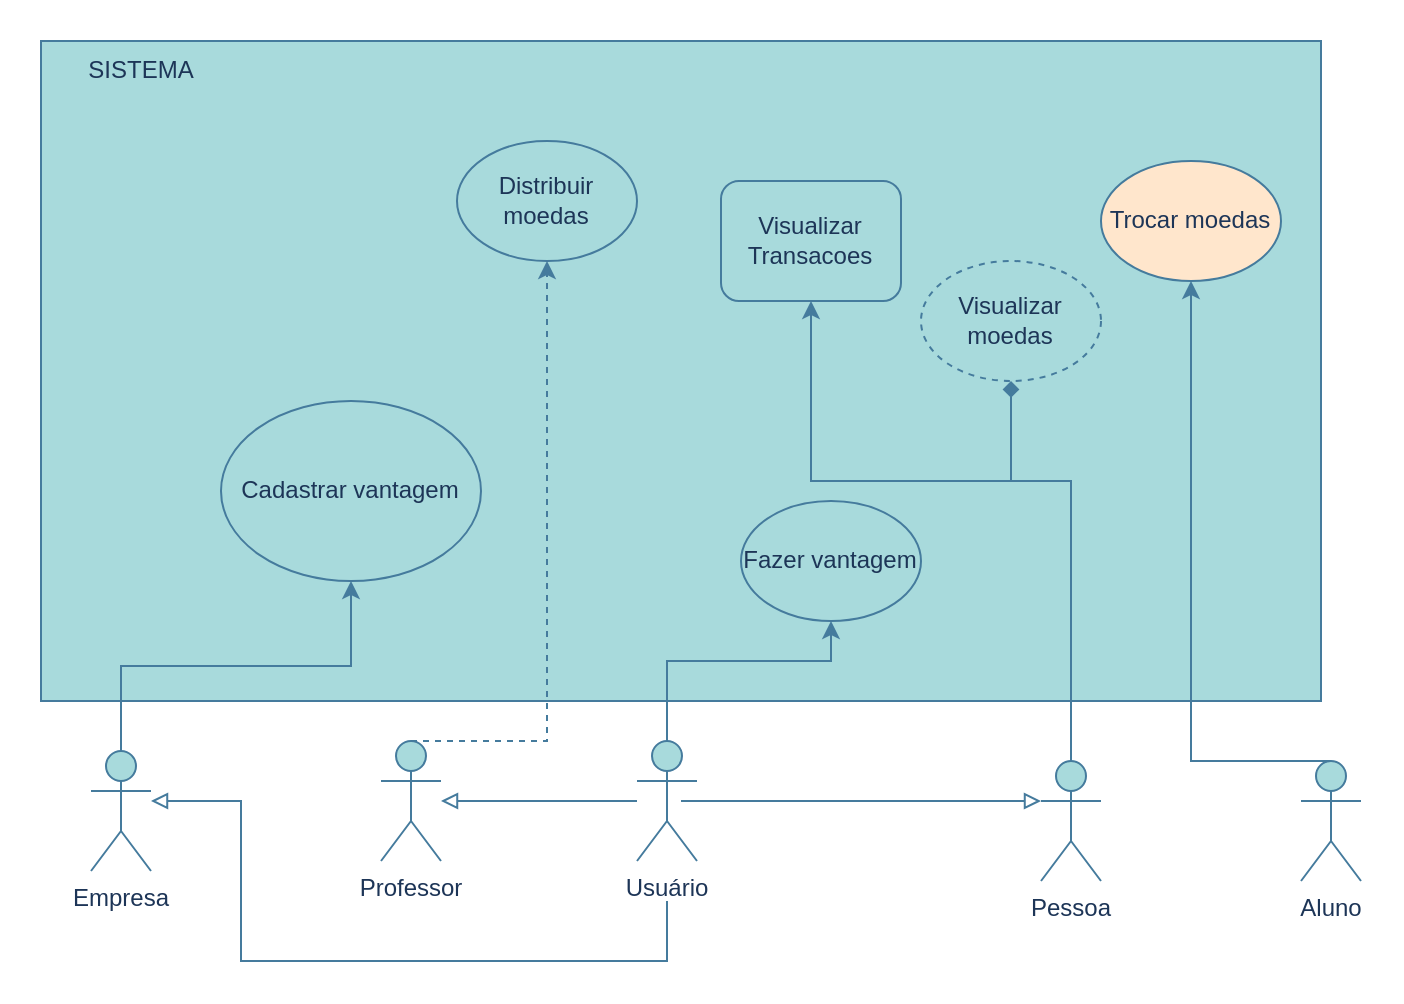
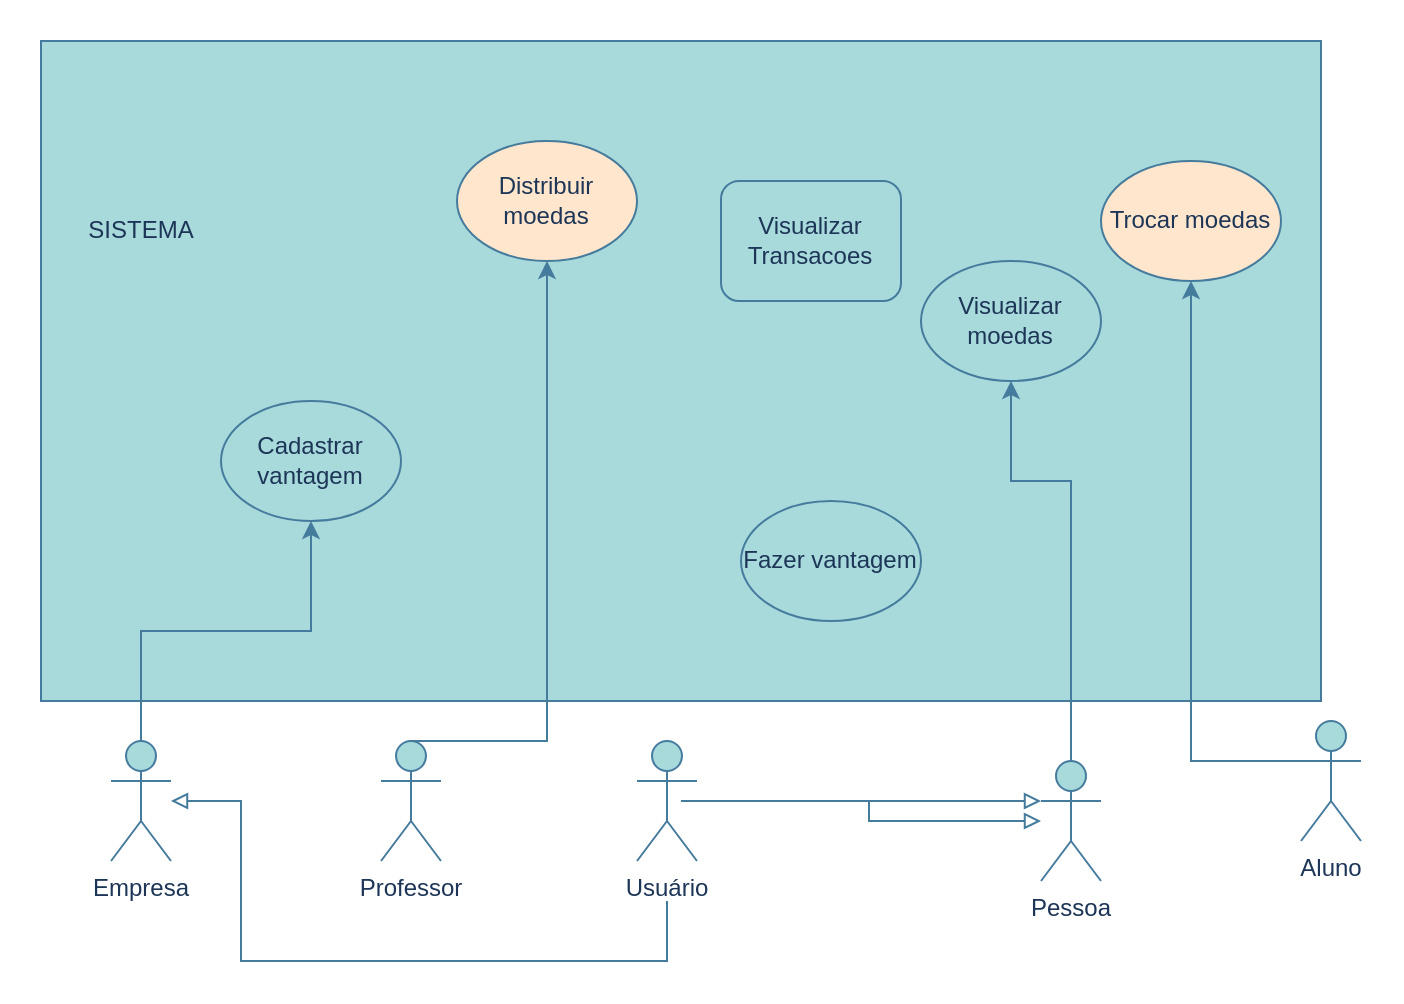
- <mxCell id="3" value="SISTEMA" style="text;html=1;align=center;verticalAlign=middle;resizable=0;points=[];autosize=1;strokeColor=none;fillColor=none;labelBackgroundColor=none;fontColor=#1D3557;" vertex="1" parent="1"><mxGeometry x="30" y="20" width="80" height="30" as="geometry" /></mxCell>
+ <mxCell id="3" value="SISTEMA" style="text;html=1;align=center;verticalAlign=middle;resizable=0;points=[];autosize=1;strokeColor=none;fillColor=none;labelBackgroundColor=none;fontColor=#1D3557;" vertex="1" parent="1"><mxGeometry x="30" y="100" width="80" height="30" as="geometry" /></mxCell>
- <mxCell id="13" value="Distribuir moedas" style="ellipse;whiteSpace=wrap;html=1;strokeColor=#457B9D;fontColor=#1D3557;fillColor=#A8DADC;" vertex="1" parent="1"><mxGeometry x="228" y="70" width="90" height="60" as="geometry" /></mxCell>
+ <mxCell id="13" value="Distribuir moedas" style="ellipse;whiteSpace=wrap;html=1;strokeColor=#457B9D;fontColor=#1D3557;fillColor=#ffe6cc;" vertex="1" parent="1"><mxGeometry x="228" y="70" width="90" height="60" as="geometry" /></mxCell>
- <mxCell id="11" value="Visualizar moedas" style="ellipse;whiteSpace=wrap;html=1;strokeColor=#457B9D;fontColor=#1D3557;fillColor=#A8DADC;dashed=1;" vertex="1" parent="1"><mxGeometry x="460" y="130" width="90" height="60" as="geometry" /></mxCell>
+ <mxCell id="11" value="Visualizar moedas" style="ellipse;whiteSpace=wrap;html=1;strokeColor=#457B9D;fontColor=#1D3557;fillColor=#A8DADC;" vertex="1" parent="1"><mxGeometry x="460" y="130" width="90" height="60" as="geometry" /></mxCell>
- <mxCell id="17" style="edgeStyle=orthogonalEdgeStyle;rounded=0;orthogonalLoop=1;jettySize=auto;html=1;exitX=0.5;exitY=0;exitDx=0;exitDy=0;exitPerimeter=0;strokeColor=#457B9D;fontColor=#1D3557;fillColor=#A8DADC;endArrow=diamond;" edge="1" parent="1" source="19" target="11"><mxGeometry relative="1" as="geometry"><Array as="points"><mxPoint x="535" y="240" /><mxPoint x="505" y="240" /></Array></mxGeometry></mxCell>
+ <mxCell id="17" style="edgeStyle=orthogonalEdgeStyle;rounded=0;orthogonalLoop=1;jettySize=auto;html=1;exitX=0.5;exitY=0;exitDx=0;exitDy=0;exitPerimeter=0;strokeColor=#457B9D;fontColor=#1D3557;fillColor=#A8DADC;" edge="1" parent="1" source="19" target="11"><mxGeometry relative="1" as="geometry"><Array as="points"><mxPoint x="535" y="240" /><mxPoint x="505" y="240" /></Array></mxGeometry></mxCell>
- <mxCell id="18" style="edgeStyle=orthogonalEdgeStyle;rounded=0;orthogonalLoop=1;jettySize=auto;html=1;strokeColor=#457B9D;fontColor=#1D3557;fillColor=#A8DADC;" edge="1" parent="1" source="19" target="14"><mxGeometry relative="1" as="geometry"><Array as="points"><mxPoint x="535" y="240" /><mxPoint x="405" y="240" /></Array></mxGeometry></mxCell>
- <mxCell id="16" value="Cadastrar vantagem" style="ellipse;whiteSpace=wrap;html=1;strokeColor=#457B9D;fontColor=#1D3557;fillColor=#A8DADC;" vertex="1" parent="1"><mxGeometry x="110" y="200" width="130" height="90" as="geometry" /></mxCell>
+ <mxCell id="16" value="Cadastrar vantagem" style="ellipse;whiteSpace=wrap;html=1;strokeColor=#457B9D;fontColor=#1D3557;fillColor=#A8DADC;" vertex="1" parent="1"><mxGeometry x="110" y="200" width="90" height="60" as="geometry" /></mxCell>
- <mxCell id="4" style="edgeStyle=orthogonalEdgeStyle;rounded=0;orthogonalLoop=1;jettySize=auto;html=1;exitX=0.5;exitY=0;exitDx=0;exitDy=0;exitPerimeter=0;strokeColor=#457B9D;fontColor=#1D3557;fillColor=#A8DADC;dashed=1;" edge="1" parent="1" source="5" target="13"><mxGeometry relative="1" as="geometry"><Array as="points"><mxPoint x="273" y="370" /></Array></mxGeometry></mxCell>
+ <mxCell id="4" style="edgeStyle=orthogonalEdgeStyle;rounded=0;orthogonalLoop=1;jettySize=auto;html=1;exitX=0.5;exitY=0;exitDx=0;exitDy=0;exitPerimeter=0;strokeColor=#457B9D;fontColor=#1D3557;fillColor=#A8DADC;" edge="1" parent="1" source="5" target="13"><mxGeometry relative="1" as="geometry"><Array as="points"><mxPoint x="273" y="370" /></Array></mxGeometry></mxCell>
- <mxCell id="6" style="edgeStyle=orthogonalEdgeStyle;rounded=0;orthogonalLoop=1;jettySize=auto;html=1;exitX=0.5;exitY=0;exitDx=0;exitDy=0;exitPerimeter=0;strokeColor=#457B9D;fontColor=#1D3557;fillColor=#A8DADC;" edge="1" parent="1" source="10" target="12"><mxGeometry relative="1" as="geometry"><Array as="points"><mxPoint x="333" y="330" /><mxPoint x="415" y="330" /></Array></mxGeometry></mxCell>
- <mxCell id="7" style="edgeStyle=orthogonalEdgeStyle;rounded=0;orthogonalLoop=1;jettySize=auto;html=1;strokeColor=#457B9D;fontColor=#1D3557;fillColor=#A8DADC;endArrow=block;endFill=0;" edge="1" parent="1" source="10" target="5"><mxGeometry relative="1" as="geometry" /></mxCell>
+ <mxCell id="7" style="edgeStyle=orthogonalEdgeStyle;rounded=0;orthogonalLoop=1;jettySize=auto;html=1;strokeColor=#457B9D;fontColor=#1D3557;fillColor=#A8DADC;endArrow=block;endFill=0;" edge="1" parent="1" source="10" target="19"><mxGeometry relative="1" as="geometry" /></mxCell>
- <mxCell id="21" value="Empresa" style="shape=umlActor;verticalLabelPosition=bottom;verticalAlign=top;html=1;outlineConnect=0;strokeColor=#457B9D;fontColor=#1D3557;fillColor=#A8DADC;" vertex="1" parent="1"><mxGeometry x="45" y="375" width="30" height="60" as="geometry" /></mxCell>
+ <mxCell id="21" value="Empresa" style="shape=umlActor;verticalLabelPosition=bottom;verticalAlign=top;html=1;outlineConnect=0;strokeColor=#457B9D;fontColor=#1D3557;fillColor=#A8DADC;" vertex="1" parent="1"><mxGeometry x="55" y="370" width="30" height="60" as="geometry" /></mxCell>
- <mxCell id="23" value="Aluno" style="shape=umlActor;verticalLabelPosition=bottom;verticalAlign=top;html=1;outlineConnect=0;strokeColor=#457B9D;fontColor=#1D3557;fillColor=#A8DADC;" vertex="1" parent="1"><mxGeometry x="650" y="380" width="30" height="60" as="geometry" /></mxCell>
+ <mxCell id="23" value="Aluno" style="shape=umlActor;verticalLabelPosition=bottom;verticalAlign=top;html=1;outlineConnect=0;strokeColor=#457B9D;fontColor=#1D3557;fillColor=#A8DADC;" vertex="1" parent="1"><mxGeometry x="650" y="360" width="30" height="60" as="geometry" /></mxCell>
